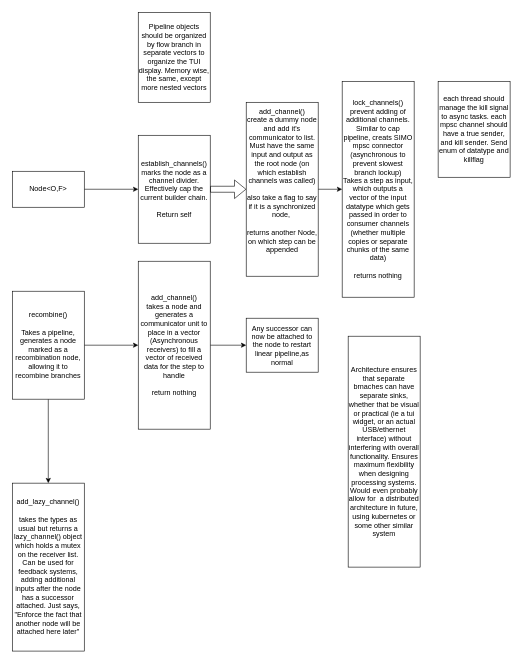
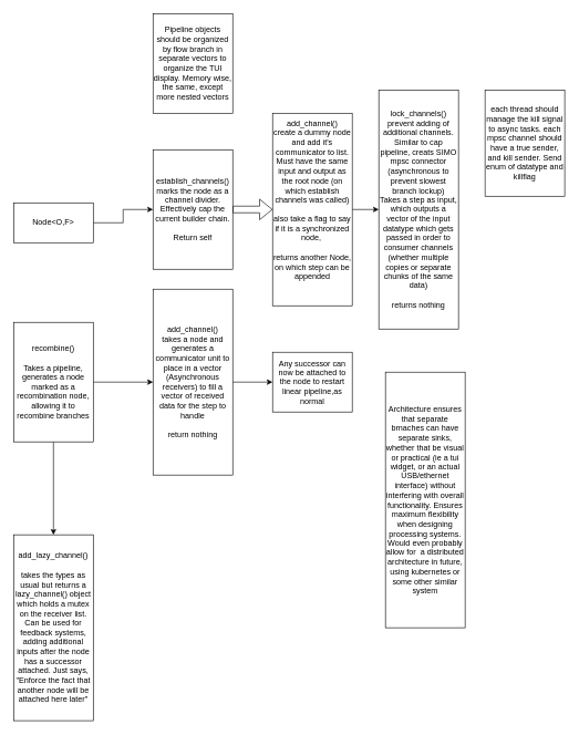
- <mxCell id="3" value="Node&amp;lt;O,F&amp;gt;" style="rounded=0;whiteSpace=wrap;html=1;" vertex="1" parent="1"><mxGeometry x="20" y="285" width="120" height="60" as="geometry" /></mxCell>
+ <mxCell id="3" value="Node&amp;lt;O,F&amp;gt;" style="rounded=0;whiteSpace=wrap;html=1;" vertex="1" parent="1"><mxGeometry x="20" y="305" width="120" height="60" as="geometry" /></mxCell>
